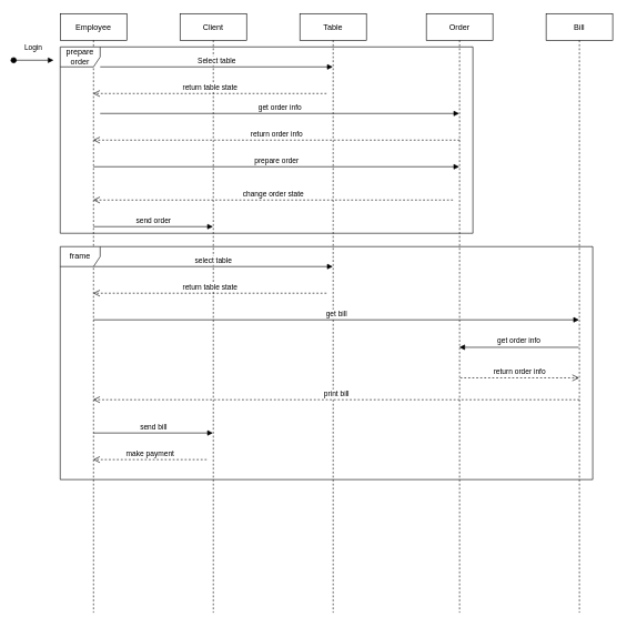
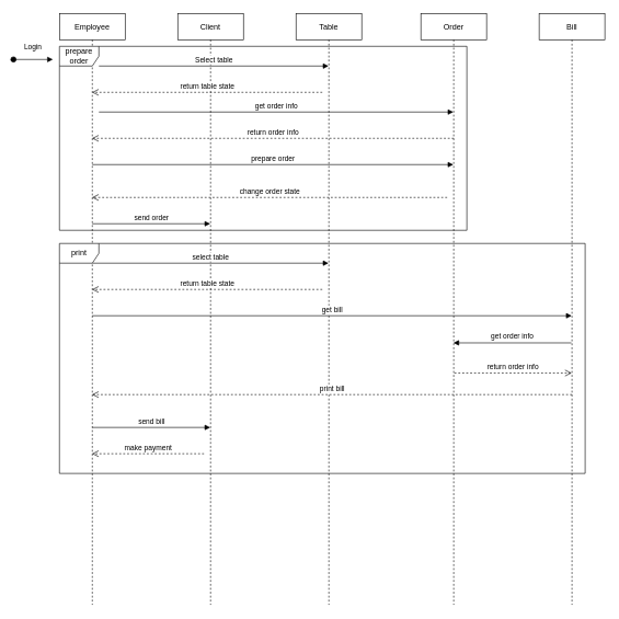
- <mxCell id="24" value="frame" style="shape=umlFrame;whiteSpace=wrap;html=1;" vertex="1" parent="1"><mxGeometry x="90" y="370" width="800" height="350" as="geometry" /></mxCell>
+ <mxCell id="24" value="print" style="shape=umlFrame;whiteSpace=wrap;html=1;" vertex="1" parent="1"><mxGeometry x="90" y="370" width="800" height="350" as="geometry" /></mxCell>
